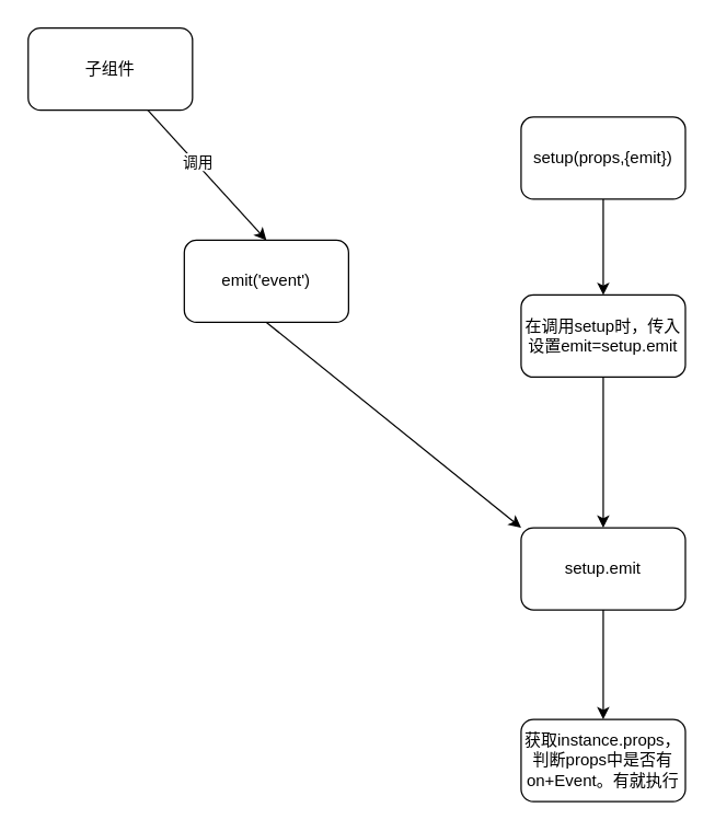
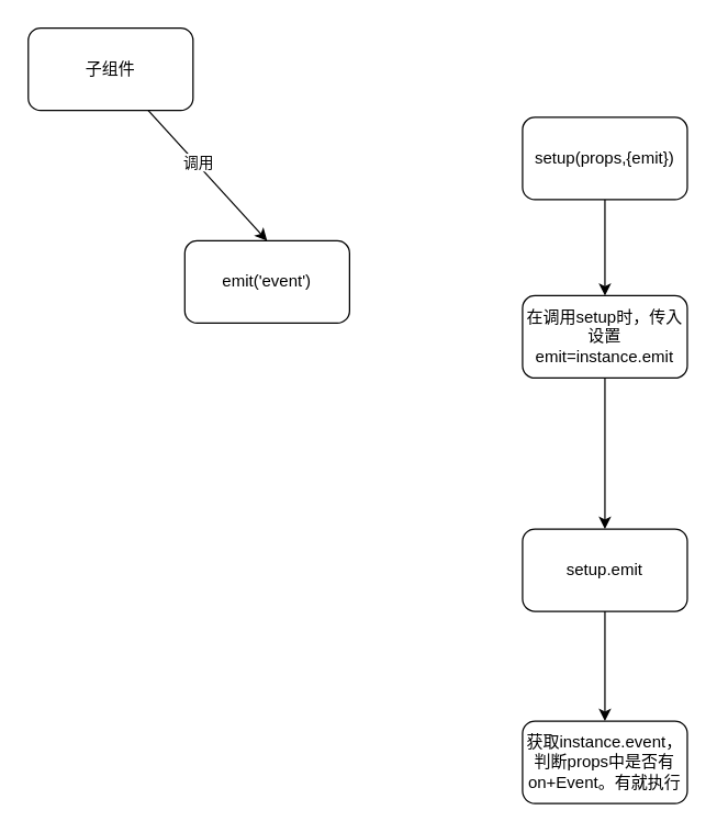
- <mxCell id="10" value="在调用setup时，传入设置emit=setup.emit" style="rounded=1;whiteSpace=wrap;html=1;" vertex="1" parent="1"><mxGeometry x="380" y="215" width="120" height="60" as="geometry" /></mxCell>
+ <mxCell id="10" value="在调用setup时，传入设置emit=instance.emit" style="rounded=1;whiteSpace=wrap;html=1;" vertex="1" parent="1"><mxGeometry x="380" y="215" width="120" height="60" as="geometry" /></mxCell>
- <mxCell id="2" style="edgeStyle=none;html=1;exitX=0.5;exitY=1;exitDx=0;exitDy=0;entryX=0;entryY=0;entryDx=0;entryDy=0;" edge="1" parent="1" source="3" target="12"><mxGeometry relative="1" as="geometry"><mxPoint x="194" y="335" as="targetPoint" /></mxGeometry></mxCell>
- <mxCell id="13" value="获取instance.props，判断props中是否有on+Event。有就执行" style="rounded=1;whiteSpace=wrap;html=1;" vertex="1" parent="1"><mxGeometry x="380" y="525" width="120" height="60" as="geometry" /></mxCell>
+ <mxCell id="13" value="获取instance.event，判断props中是否有on+Event。有就执行" style="rounded=1;whiteSpace=wrap;html=1;" vertex="1" parent="1"><mxGeometry x="380" y="525" width="120" height="60" as="geometry" /></mxCell>
